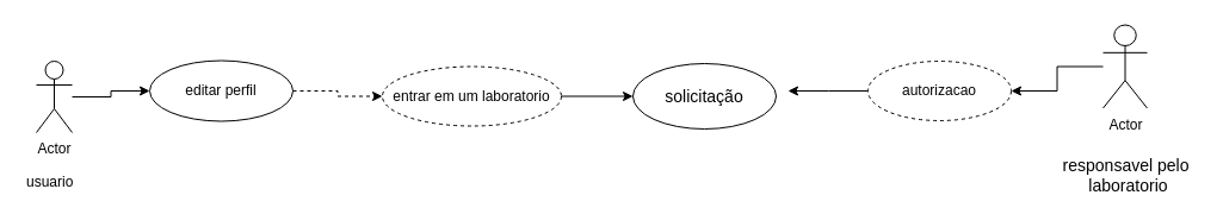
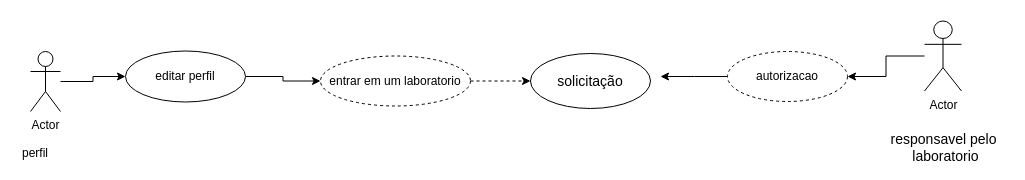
- <mxCell id="6" style="edgeStyle=orthogonalEdgeStyle;rounded=0;orthogonalLoop=1;jettySize=auto;html=1;entryX=0;entryY=0.5;entryDx=0;entryDy=0;dashed=1;" edge="1" parent="1" source="7" target="9"><mxGeometry relative="1" as="geometry" /></mxCell>
+ <mxCell id="6" style="edgeStyle=orthogonalEdgeStyle;rounded=0;orthogonalLoop=1;jettySize=auto;html=1;entryX=0;entryY=0.5;entryDx=0;entryDy=0;" edge="1" parent="1" source="7" target="9"><mxGeometry relative="1" as="geometry" /></mxCell>
- <mxCell id="8" style="edgeStyle=orthogonalEdgeStyle;rounded=0;orthogonalLoop=1;jettySize=auto;html=1;entryX=0;entryY=0.5;entryDx=0;entryDy=0;fontSize=14;" edge="1" parent="1" source="9" target="14"><mxGeometry relative="1" as="geometry" /></mxCell>
+ <mxCell id="8" style="edgeStyle=orthogonalEdgeStyle;rounded=0;orthogonalLoop=1;jettySize=auto;html=1;entryX=0;entryY=0.5;entryDx=0;entryDy=0;fontSize=14;dashed=1;" edge="1" parent="1" source="9" target="14"><mxGeometry relative="1" as="geometry" /></mxCell>
- <mxCell id="12" value="usuario" style="text;html=1;resizable=0;points=[];autosize=1;align=left;verticalAlign=top;spacingTop=-4;" vertex="1" parent="1"><mxGeometry x="20" y="143" width="50" height="10" as="geometry" /></mxCell>
+ <mxCell id="12" value="perfil" style="text;html=1;resizable=0;points=[];autosize=1;align=left;verticalAlign=top;spacingTop=-4;" vertex="1" parent="1"><mxGeometry x="20" y="143" width="50" height="10" as="geometry" /></mxCell>
